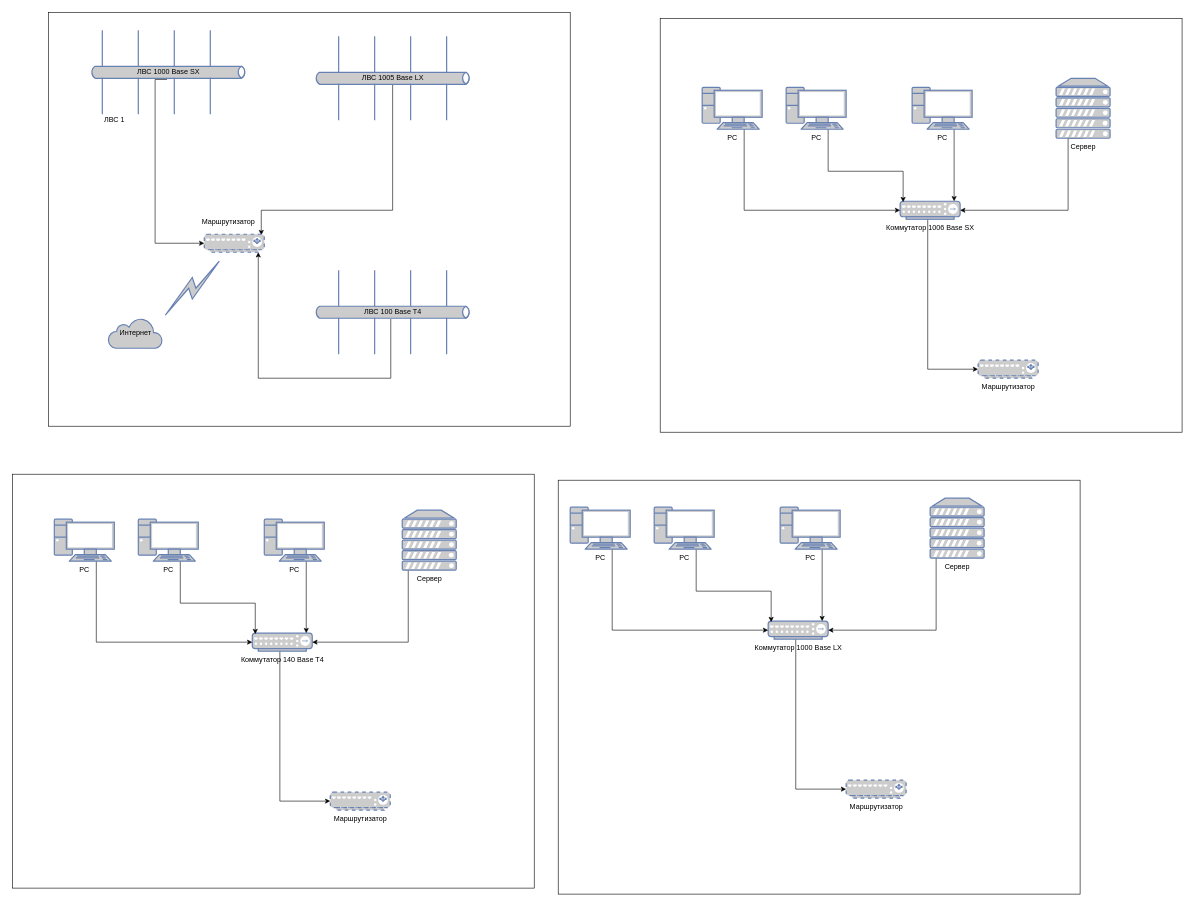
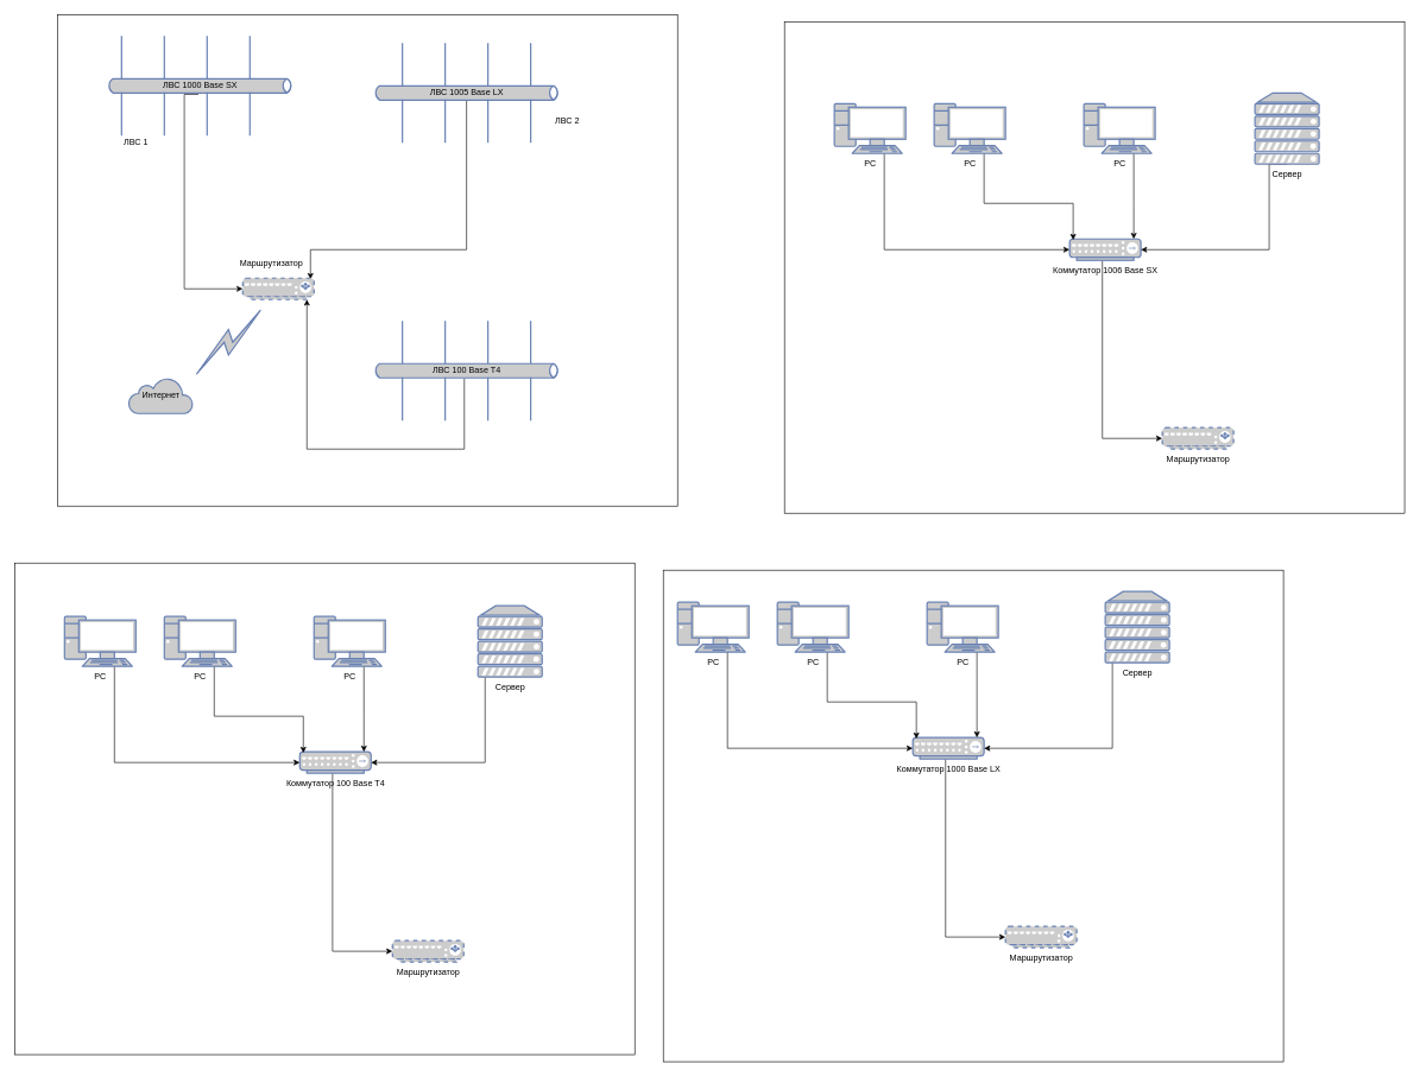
+ <mxCell id="37" value="ЛВС 2" style="text;html=1;align=center;verticalAlign=middle;resizable=0;points=[];autosize=1;strokeColor=none;fillColor=none;" parent="1" vertex="1"><mxGeometry x="770" y="160" width="50" height="20" as="geometry" /></mxCell>
- <mxCell id="61" value="&lt;span style=&quot;color: rgb(0, 0, 0);&quot;&gt;Коммутатор&amp;nbsp;&lt;/span&gt;&lt;span style=&quot;color: rgb(0, 0, 0);&quot;&gt;140 Base T4&lt;/span&gt;" style="fontColor=#0066CC;verticalAlign=top;verticalLabelPosition=bottom;labelPosition=center;align=center;html=1;outlineConnect=0;fillColor=#CCCCCC;strokeColor=#6881B3;gradientColor=none;gradientDirection=north;strokeWidth=2;shape=mxgraph.networks.hub;" vertex="1" parent="1"><mxGeometry x="420" y="1055" width="100" height="30" as="geometry" /></mxCell>
+ <mxCell id="61" value="&lt;span style=&quot;color: rgb(0, 0, 0);&quot;&gt;Коммутатор&amp;nbsp;&lt;/span&gt;&lt;span style=&quot;color: rgb(0, 0, 0);&quot;&gt;100 Base T4&lt;/span&gt;" style="fontColor=#0066CC;verticalAlign=top;verticalLabelPosition=bottom;labelPosition=center;align=center;html=1;outlineConnect=0;fillColor=#CCCCCC;strokeColor=#6881B3;gradientColor=none;gradientDirection=north;strokeWidth=2;shape=mxgraph.networks.hub;" vertex="1" parent="1"><mxGeometry x="420" y="1055" width="100" height="30" as="geometry" /></mxCell>
